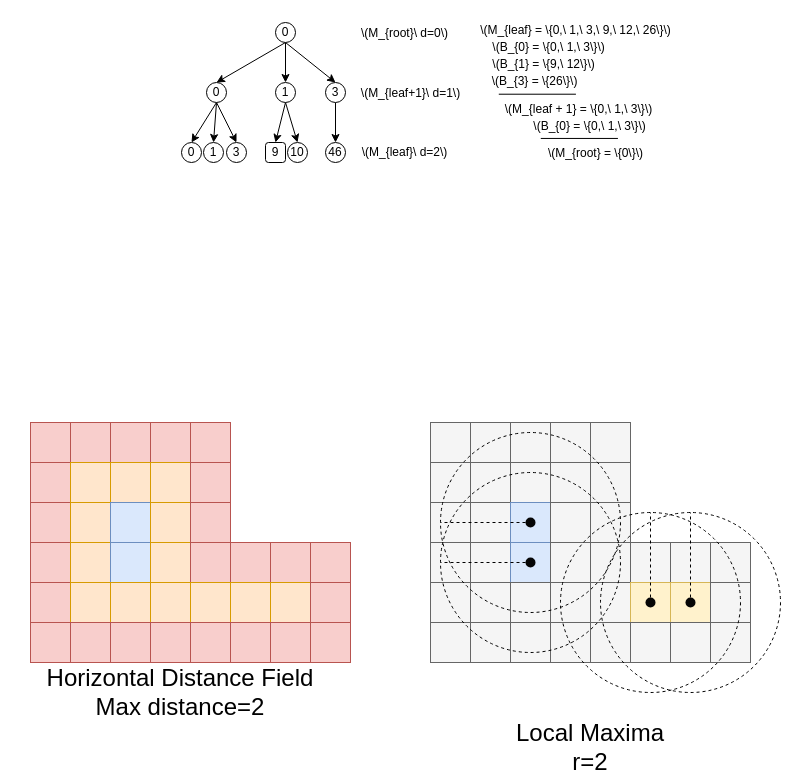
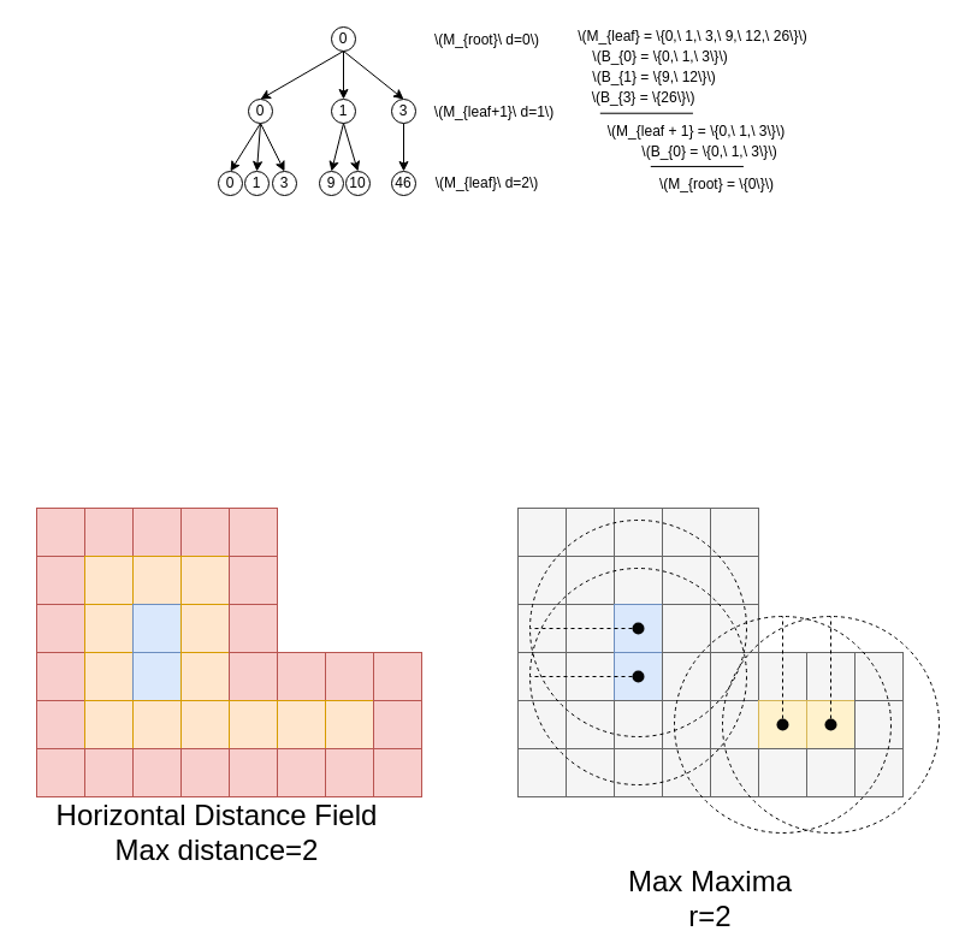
- <mxCell id="16" value="9" style="whiteSpace=wrap;html=1;rounded=1;" parent="12" vertex="1"><mxGeometry x="84" y="120" width="20" height="20" as="geometry" /></mxCell>
+ <mxCell id="16" value="9" style="ellipse;whiteSpace=wrap;html=1;" parent="12" vertex="1"><mxGeometry x="84" y="120" width="20" height="20" as="geometry" /></mxCell>
- <mxCell id="114" value="&lt;font style=&quot;font-size: 24px&quot;&gt;Local Maxima &lt;br&gt;r=2&lt;/font&gt;" style="text;html=1;strokeColor=none;fillColor=none;align=center;verticalAlign=middle;whiteSpace=wrap;rounded=0;" vertex="1" parent="1"><mxGeometry x="430" y="732" width="320" height="30" as="geometry" /></mxCell>
+ <mxCell id="114" value="&lt;font style=&quot;font-size: 24px&quot;&gt;Max Maxima &lt;br&gt;r=2&lt;/font&gt;" style="text;html=1;strokeColor=none;fillColor=none;align=center;verticalAlign=middle;whiteSpace=wrap;rounded=0;" vertex="1" parent="1"><mxGeometry x="430" y="732" width="320" height="30" as="geometry" /></mxCell>
